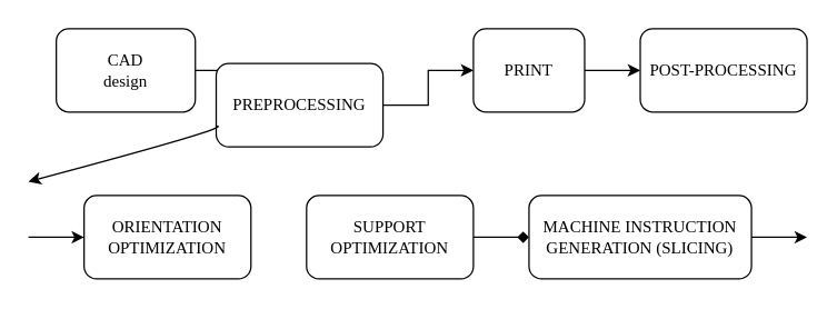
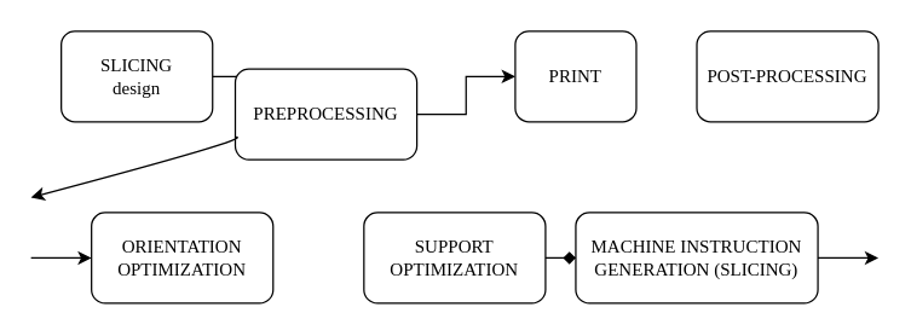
- <mxCell id="3" value="CAD&lt;br&gt;design" style="rounded=1;whiteSpace=wrap;html=1;fontFamily=Times New Roman;" parent="1" vertex="1"><mxGeometry x="40" y="20" width="100" height="60" as="geometry" /></mxCell>
+ <mxCell id="3" value="SLICING&lt;br&gt;design" style="rounded=1;whiteSpace=wrap;html=1;fontFamily=Times New Roman;" parent="1" vertex="1"><mxGeometry x="40" y="20" width="100" height="60" as="geometry" /></mxCell>
- <mxCell id="6" value="" style="edgeStyle=orthogonalEdgeStyle;rounded=0;orthogonalLoop=1;jettySize=auto;html=1;" edge="1" parent="1" source="7" target="8"><mxGeometry relative="1" as="geometry" /></mxCell>
- <mxCell id="11" value="&lt;font face=&quot;Times New Roman&quot;&gt;SUPPORT OPTIMIZATION&lt;/font&gt;" style="whiteSpace=wrap;html=1;rounded=1;" vertex="1" parent="1"><mxGeometry x="220" y="140" width="120" height="60" as="geometry" /></mxCell>
+ <mxCell id="11" value="&lt;font face=&quot;Times New Roman&quot;&gt;SUPPORT OPTIMIZATION&lt;/font&gt;" style="whiteSpace=wrap;html=1;rounded=1;" vertex="1" parent="1"><mxGeometry x="240" y="140" width="120" height="60" as="geometry" /></mxCell>
